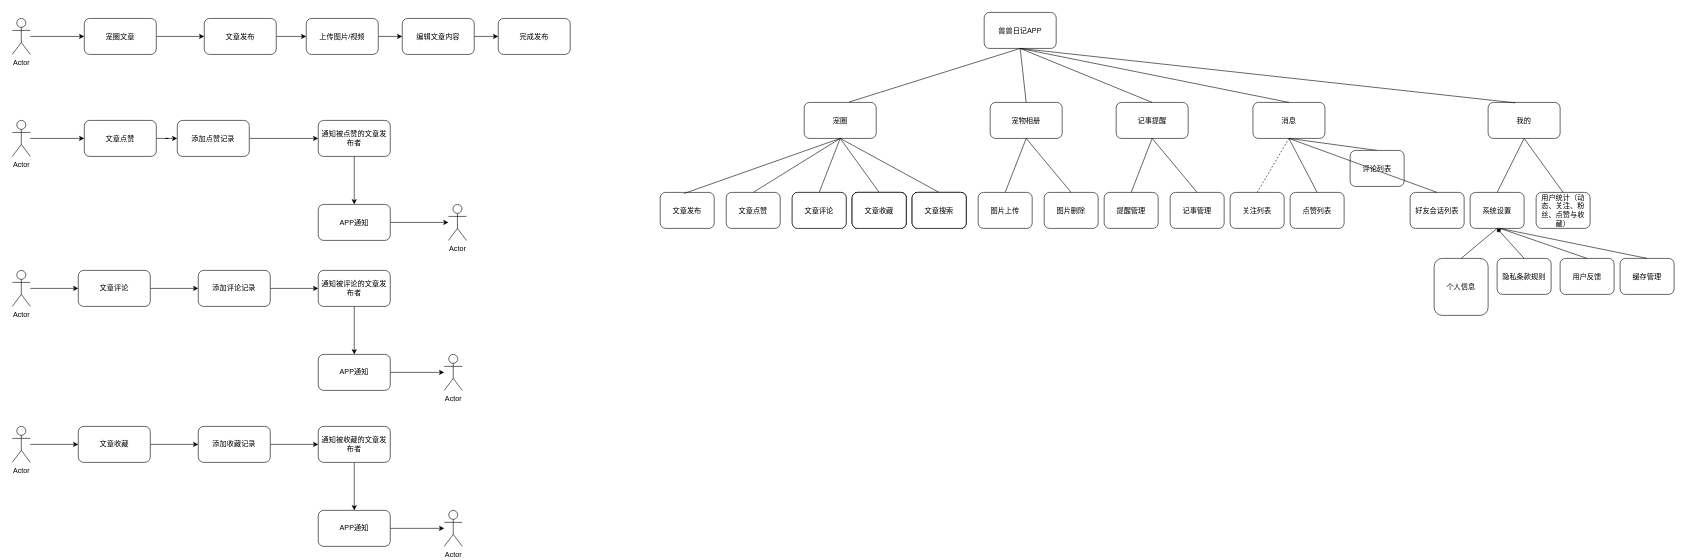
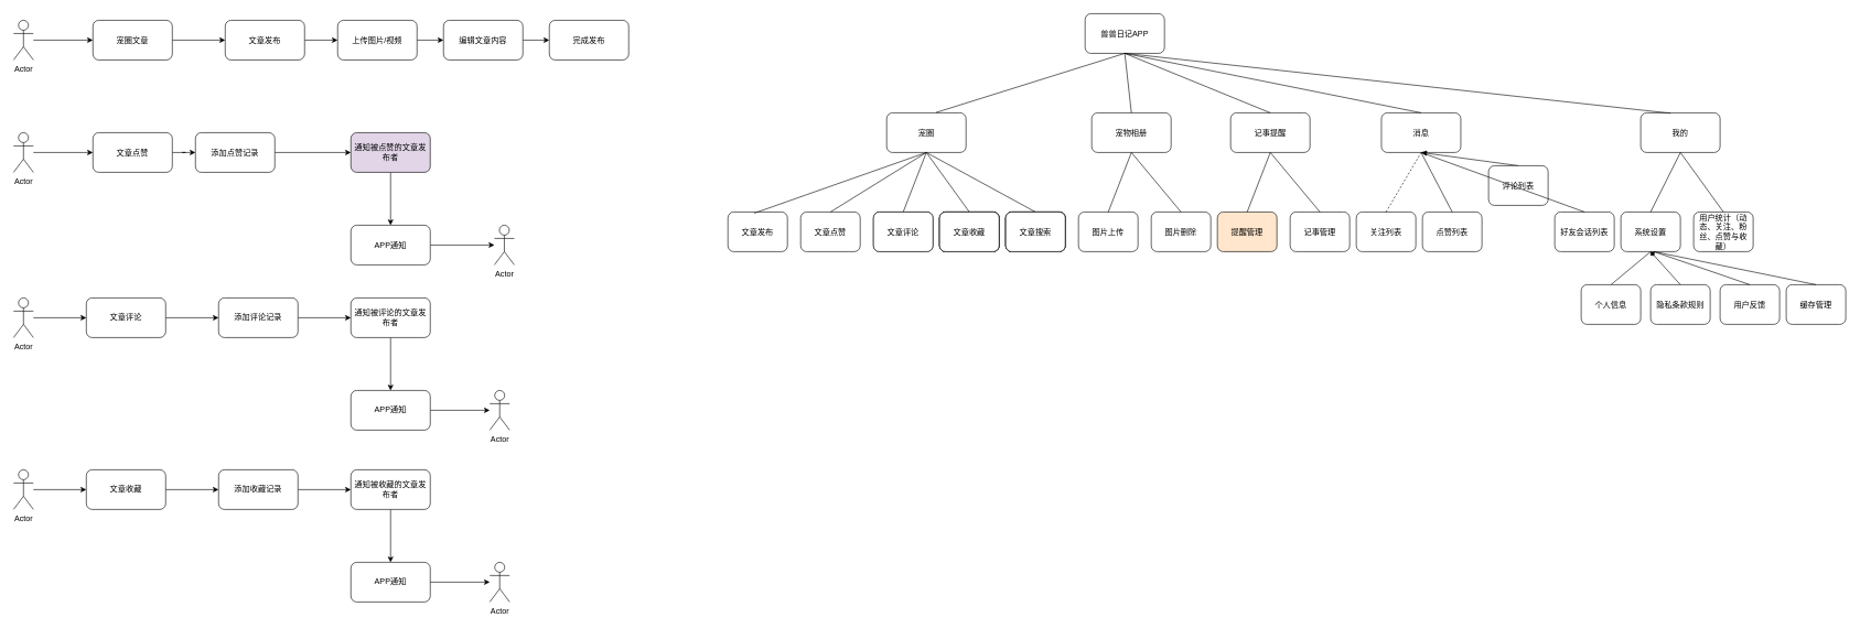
- <mxCell id="20" value="通知被点赞的文章发布者" style="rounded=1;whiteSpace=wrap;html=1;" vertex="1" parent="1"><mxGeometry x="530" y="200" width="120" height="60" as="geometry" /></mxCell>
+ <mxCell id="20" value="通知被点赞的文章发布者" style="rounded=1;whiteSpace=wrap;html=1;fillColor=#e1d5e7;" vertex="1" parent="1"><mxGeometry x="530" y="200" width="120" height="60" as="geometry" /></mxCell>
- <mxCell id="86" value="" style="endArrow=none;html=1;rounded=0;entryX=0.5;entryY=1;entryDx=0;entryDy=0;exitX=0.5;exitY=0;exitDx=0;exitDy=0;" edge="1" parent="1" source="87" target="50"><mxGeometry width="50" height="50" relative="1" as="geometry"><mxPoint x="2290" y="320" as="sourcePoint" /><mxPoint x="2158" y="240" as="targetPoint" /></mxGeometry></mxCell>
+ <mxCell id="86" value="" style="endArrow=block;html=1;rounded=0;entryX=0.5;entryY=1;entryDx=0;entryDy=0;exitX=0.5;exitY=0;exitDx=0;exitDy=0;" edge="1" parent="1" source="87" target="50"><mxGeometry width="50" height="50" relative="1" as="geometry"><mxPoint x="2290" y="320" as="sourcePoint" /><mxPoint x="2158" y="240" as="targetPoint" /></mxGeometry></mxCell>
- <mxCell id="78" value="提醒管理" style="rounded=1;whiteSpace=wrap;html=1;" vertex="1" parent="1"><mxGeometry x="1840" y="320" width="90" height="60" as="geometry" /></mxCell>
+ <mxCell id="78" value="提醒管理" style="rounded=1;whiteSpace=wrap;html=1;fillColor=#ffe6cc;" vertex="1" parent="1"><mxGeometry x="1840" y="320" width="90" height="60" as="geometry" /></mxCell>
- <mxCell id="95" value="个人信息" style="rounded=1;whiteSpace=wrap;html=1;" vertex="1" parent="1"><mxGeometry x="2390" y="430" width="90" height="95" as="geometry" /></mxCell>
+ <mxCell id="95" value="个人信息" style="rounded=1;whiteSpace=wrap;html=1;" vertex="1" parent="1"><mxGeometry x="2390" y="430" width="90" height="60" as="geometry" /></mxCell>
